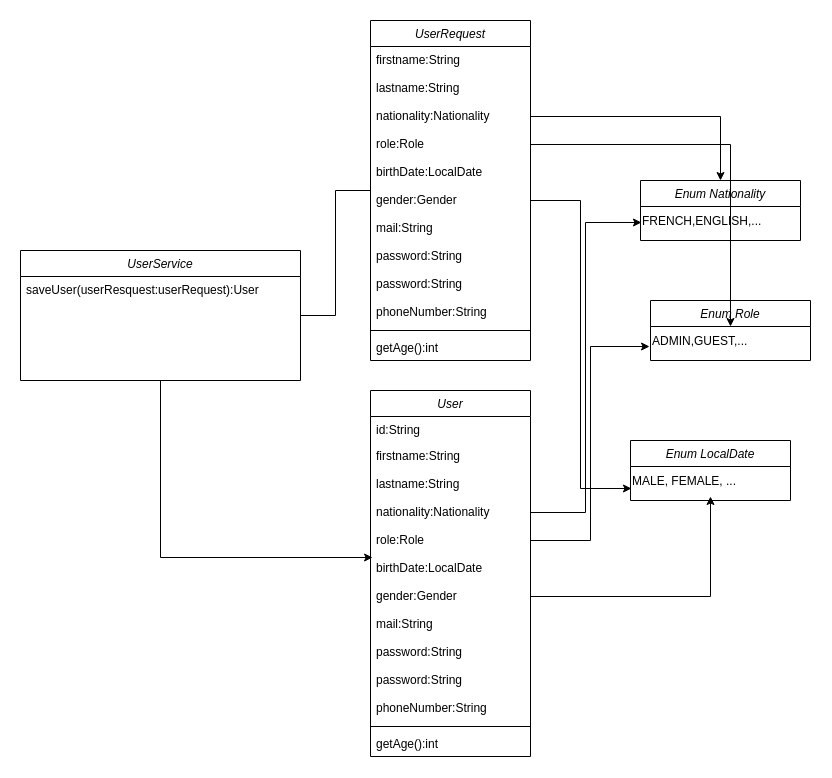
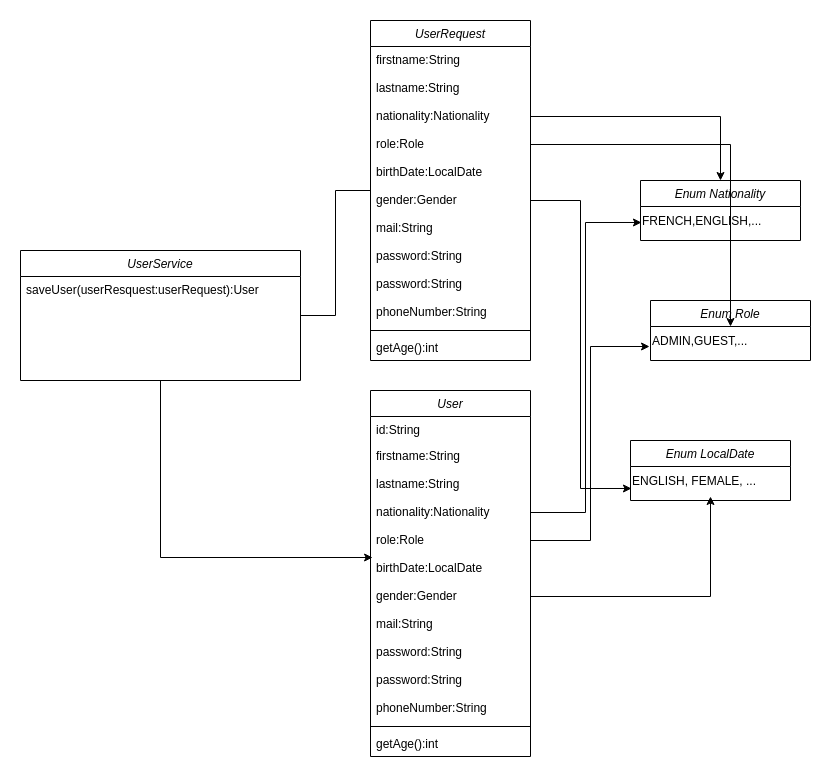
- <mxCell id="21" value="MALE, FEMALE, ..." style="text;html=1;align=left;verticalAlign=middle;resizable=0;points=[];autosize=1;strokeColor=none;fillColor=none;" vertex="1" parent="20"><mxGeometry y="26" width="160" height="30" as="geometry" /></mxCell>
+ <mxCell id="21" value="ENGLISH, FEMALE, ..." style="text;html=1;align=left;verticalAlign=middle;resizable=0;points=[];autosize=1;strokeColor=none;fillColor=none;" vertex="1" parent="20"><mxGeometry y="26" width="160" height="30" as="geometry" /></mxCell>
